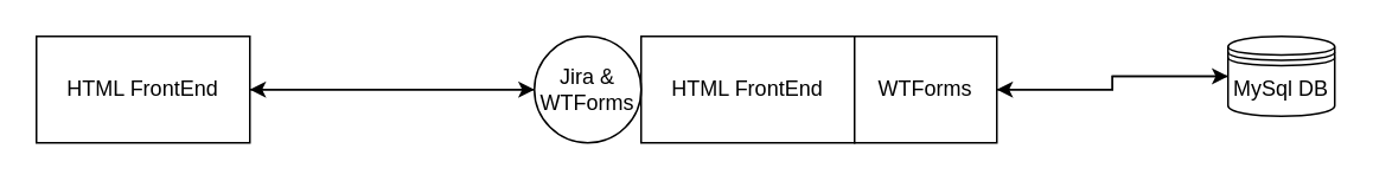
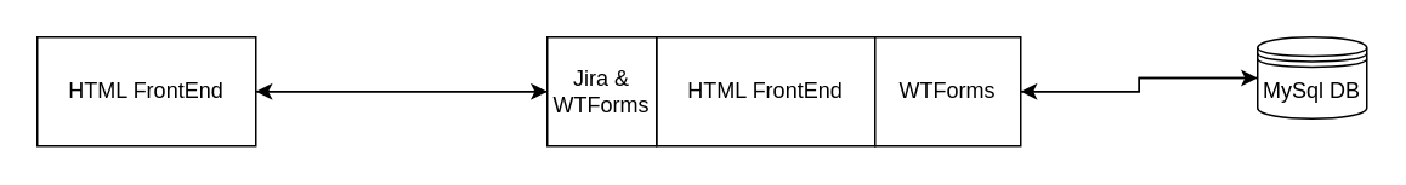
- <mxCell id="8" value="Jira &amp;amp; WTForms" style="ellipse;whiteSpace=wrap;html=1;" vertex="1" parent="1"><mxGeometry x="300" y="20" width="60" height="60" as="geometry" /></mxCell>
+ <mxCell id="8" value="Jira &amp;amp; WTForms" style="rounded=0;whiteSpace=wrap;html=1;" vertex="1" parent="1"><mxGeometry x="300" y="20" width="60" height="60" as="geometry" /></mxCell>
